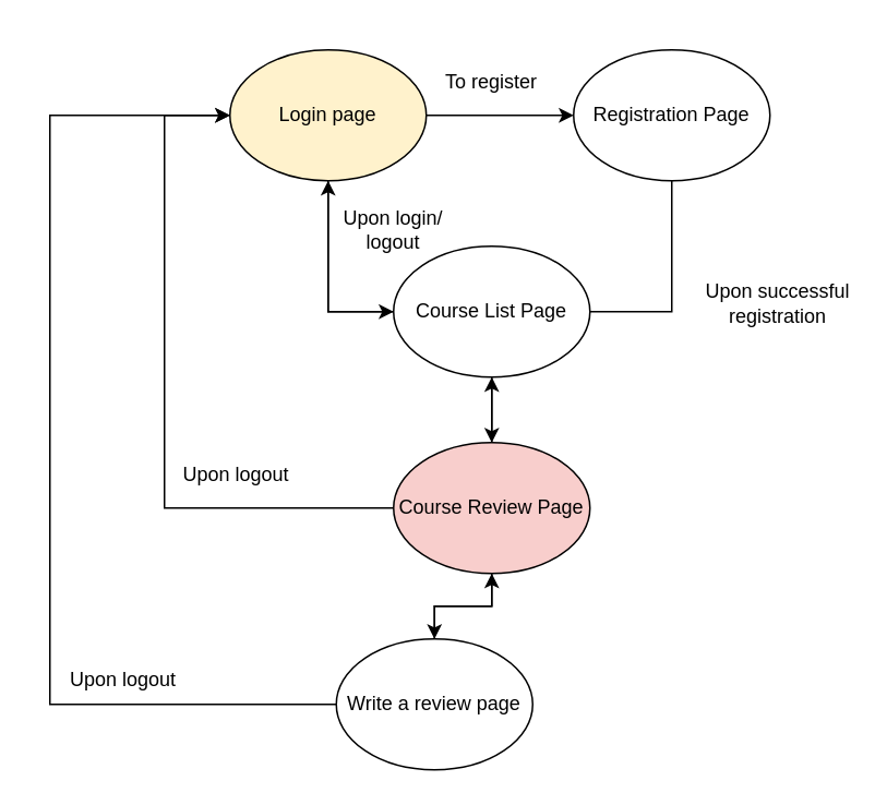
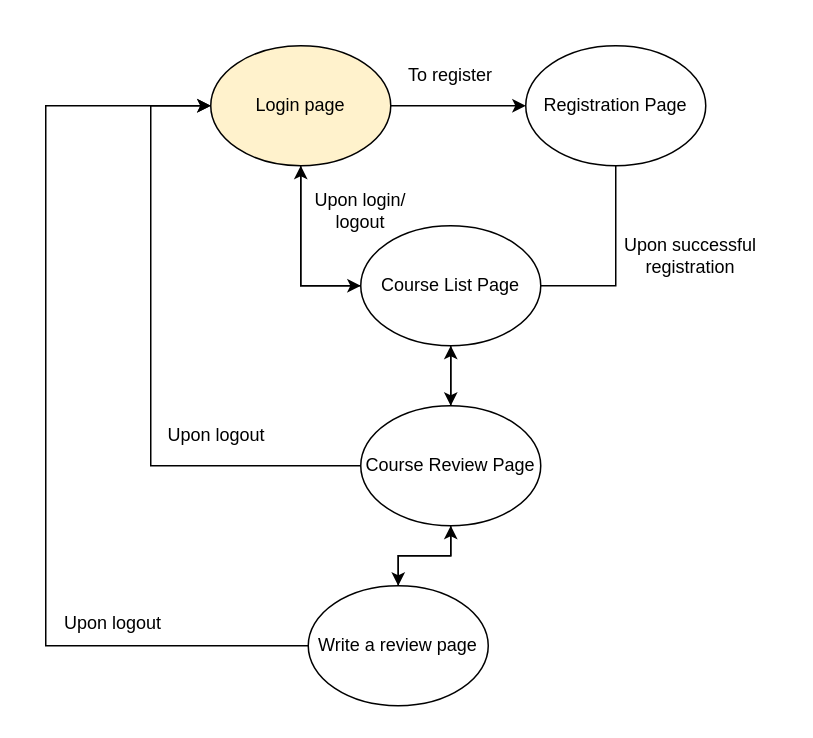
- <mxCell id="21" value="&lt;div&gt;Upon successful registration&lt;/div&gt;" style="rounded=0;whiteSpace=wrap;html=1;fillColor=none;strokeColor=none;" vertex="1" parent="1"><mxGeometry x="415" y="155" width="120" height="60" as="geometry" /></mxCell>
+ <mxCell id="21" value="&lt;div&gt;Upon successful registration&lt;/div&gt;" style="rounded=0;whiteSpace=wrap;html=1;fillColor=none;strokeColor=none;" vertex="1" parent="1"><mxGeometry x="400" y="140" width="120" height="60" as="geometry" /></mxCell>
- <mxCell id="13" value="Course Review Page" style="ellipse;whiteSpace=wrap;html=1;fillColor=#f8cecc;" vertex="1" parent="1"><mxGeometry x="240" y="270" width="120" height="80" as="geometry" /></mxCell>
+ <mxCell id="13" value="Course Review Page" style="ellipse;whiteSpace=wrap;html=1;" vertex="1" parent="1"><mxGeometry x="240" y="270" width="120" height="80" as="geometry" /></mxCell>
